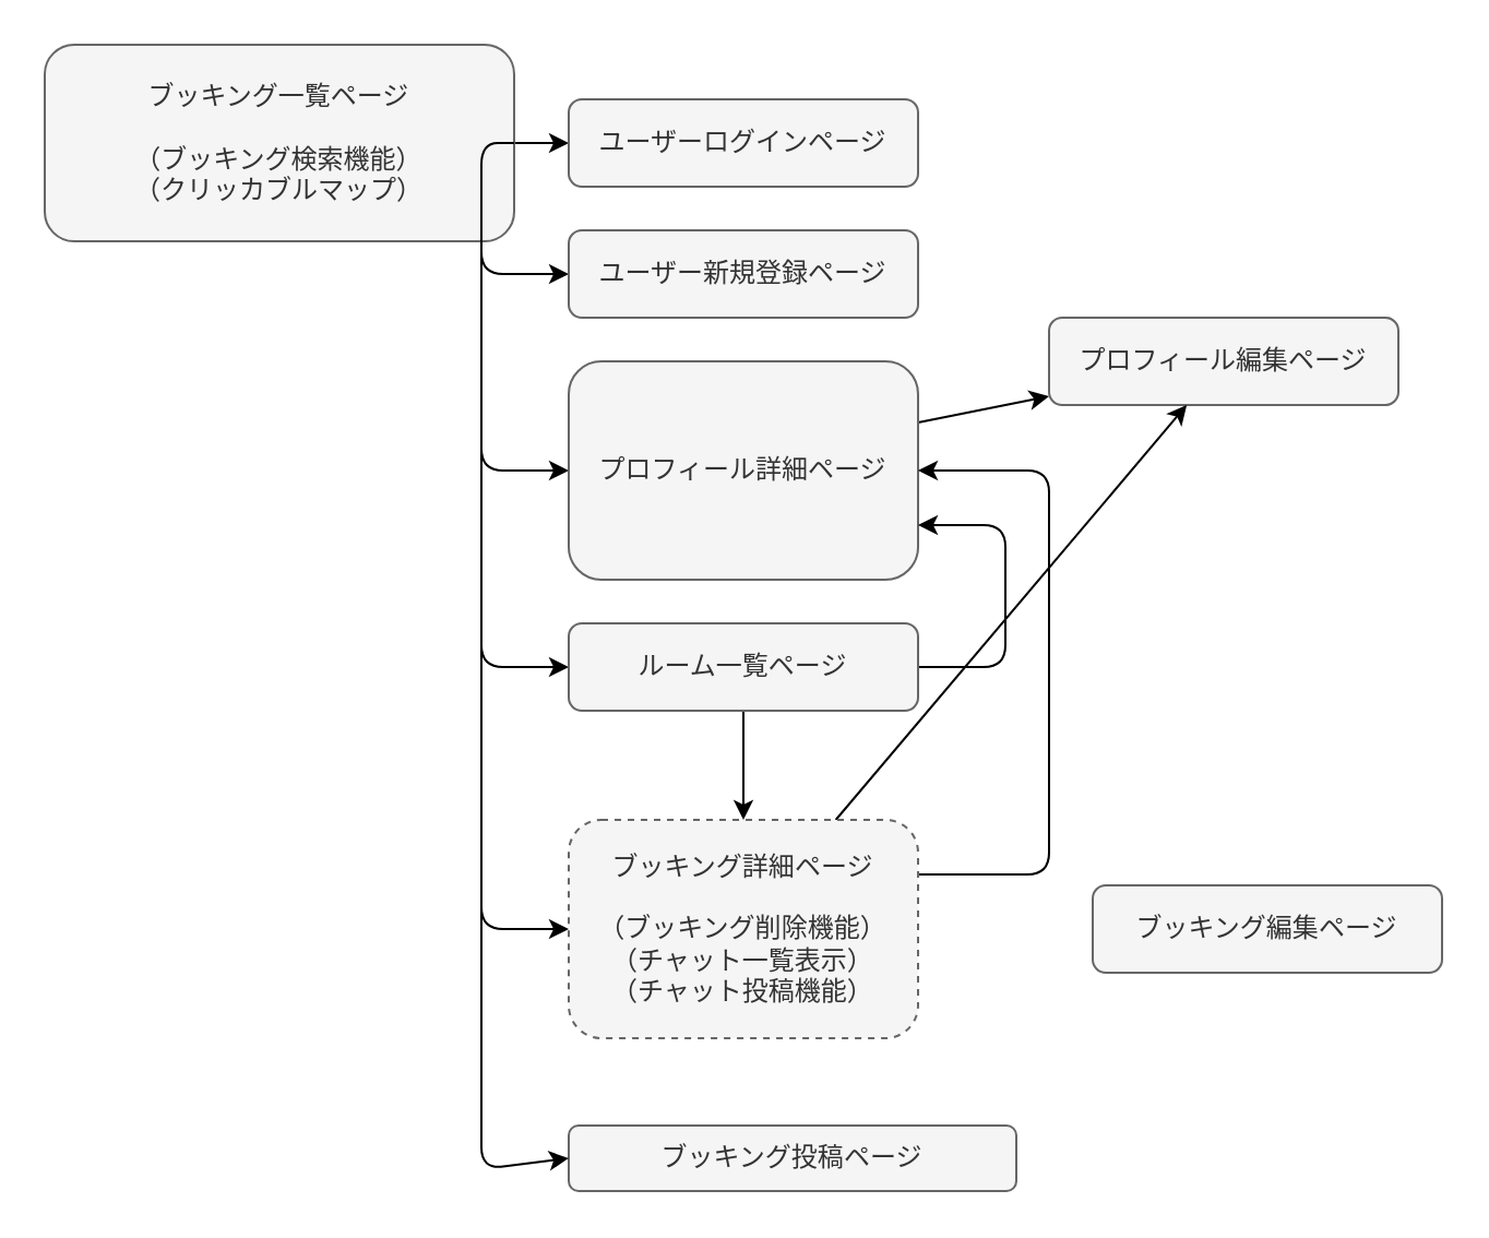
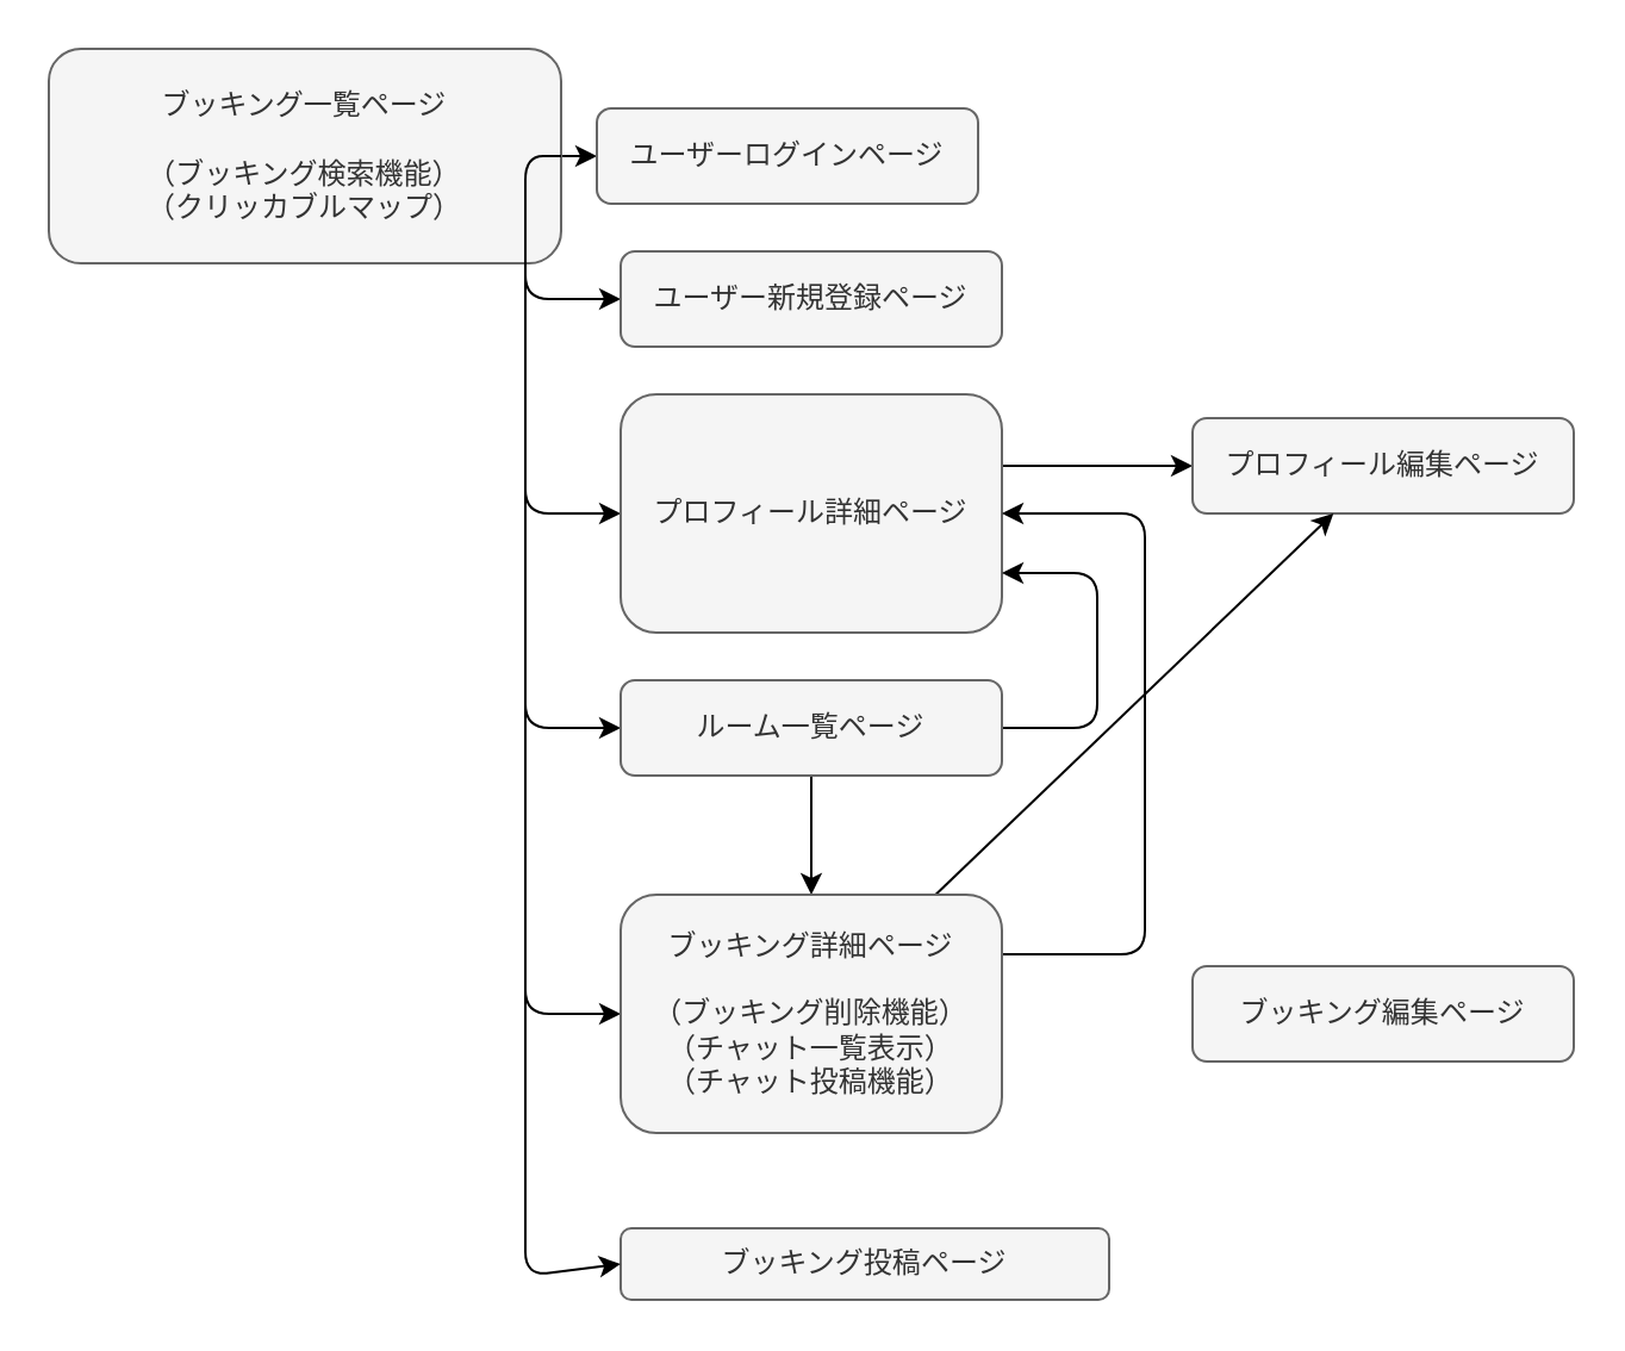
- <mxCell id="8" value="ユーザーログインページ" style="rounded=1;whiteSpace=wrap;html=1;fillColor=#f5f5f5;fontColor=#333333;strokeColor=#666666;" parent="1" vertex="1"><mxGeometry x="260" y="45" width="160" height="40" as="geometry" /></mxCell>
+ <mxCell id="8" value="ユーザーログインページ" style="rounded=1;whiteSpace=wrap;html=1;fillColor=#f5f5f5;fontColor=#333333;strokeColor=#666666;" parent="1" vertex="1"><mxGeometry x="250" y="45" width="160" height="40" as="geometry" /></mxCell>
- <mxCell id="13" value="プロフィール編集ページ" style="rounded=1;whiteSpace=wrap;html=1;fillColor=#f5f5f5;fontColor=#333333;strokeColor=#666666;" parent="1" vertex="1"><mxGeometry x="480" y="145" width="160" height="40" as="geometry" /></mxCell>
+ <mxCell id="13" value="プロフィール編集ページ" style="rounded=1;whiteSpace=wrap;html=1;fillColor=#f5f5f5;fontColor=#333333;strokeColor=#666666;" parent="1" vertex="1"><mxGeometry x="500" y="175" width="160" height="40" as="geometry" /></mxCell>
- <mxCell id="21" value="&lt;span&gt;ブッキング詳細ページ&lt;/span&gt;&lt;br&gt;&lt;br&gt;&lt;span&gt;（ブッキング削除機能）&lt;/span&gt;&lt;br&gt;&lt;span&gt;（チャット一覧表示）&lt;/span&gt;&lt;br&gt;&lt;span&gt;（チャット投稿機能）&lt;/span&gt;" style="rounded=1;whiteSpace=wrap;html=1;fillColor=#f5f5f5;fontColor=#333333;strokeColor=#666666;dashed=1;" parent="1" vertex="1"><mxGeometry x="260" y="375" width="160" height="100" as="geometry" /></mxCell>
+ <mxCell id="21" value="&lt;span&gt;ブッキング詳細ページ&lt;/span&gt;&lt;br&gt;&lt;br&gt;&lt;span&gt;（ブッキング削除機能）&lt;/span&gt;&lt;br&gt;&lt;span&gt;（チャット一覧表示）&lt;/span&gt;&lt;br&gt;&lt;span&gt;（チャット投稿機能）&lt;/span&gt;" style="rounded=1;whiteSpace=wrap;html=1;fillColor=#f5f5f5;fontColor=#333333;strokeColor=#666666;" parent="1" vertex="1"><mxGeometry x="260" y="375" width="160" height="100" as="geometry" /></mxCell>
